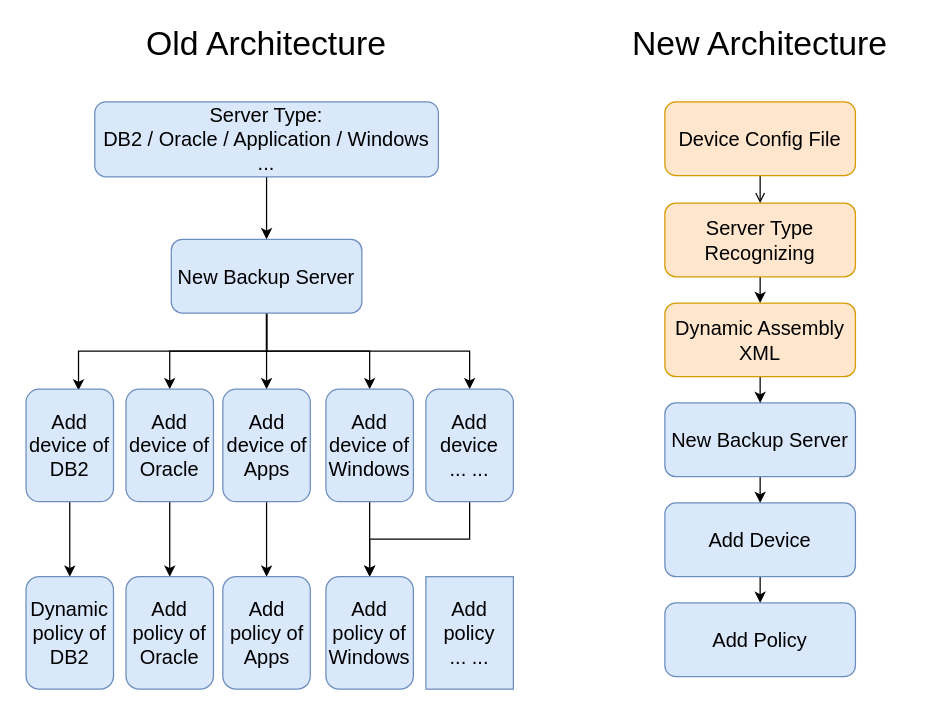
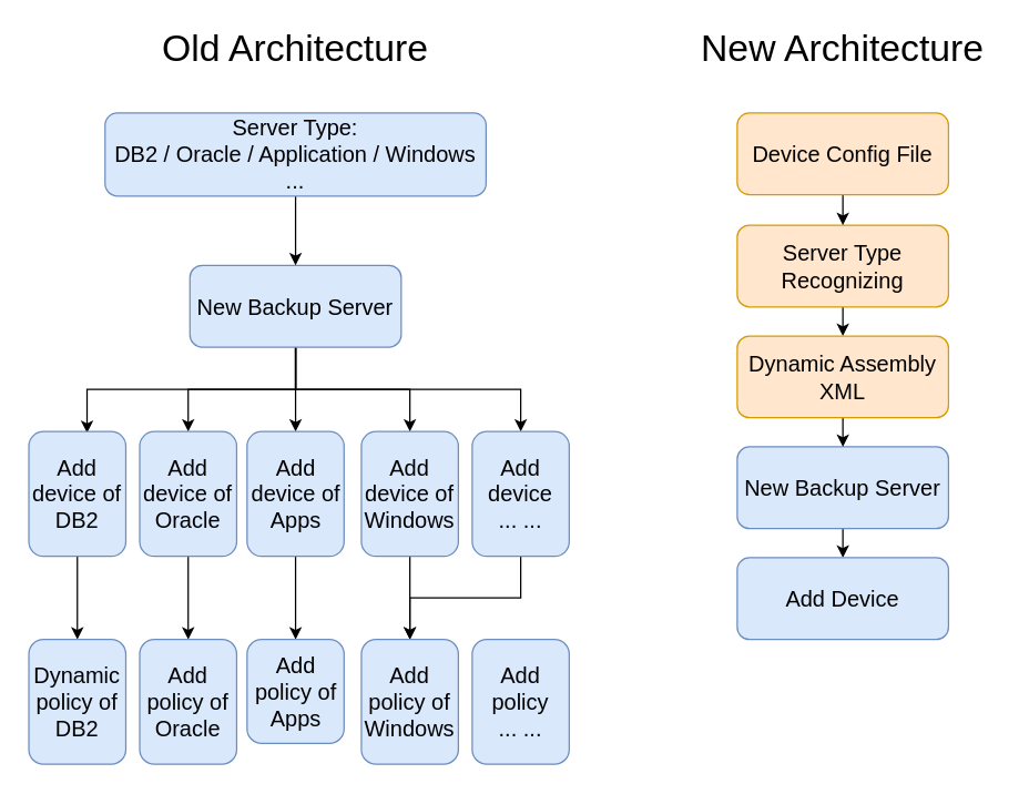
- <mxCell id="36" style="edgeStyle=orthogonalEdgeStyle;rounded=0;orthogonalLoop=1;jettySize=auto;html=1;exitX=0.5;exitY=1;exitDx=0;exitDy=0;entryX=0.5;entryY=0;entryDx=0;entryDy=0;fontSize=16;fontColor=default;endArrow=open;" edge="1" parent="1" source="37" target="28"><mxGeometry relative="1" as="geometry" /></mxCell>
+ <mxCell id="36" style="edgeStyle=orthogonalEdgeStyle;rounded=0;orthogonalLoop=1;jettySize=auto;html=1;exitX=0.5;exitY=1;exitDx=0;exitDy=0;entryX=0.5;entryY=0;entryDx=0;entryDy=0;fontSize=16;fontColor=default;" edge="1" parent="1" source="37" target="28"><mxGeometry relative="1" as="geometry" /></mxCell>
- <mxCell id="33" style="edgeStyle=orthogonalEdgeStyle;rounded=0;orthogonalLoop=1;jettySize=auto;html=1;exitX=0.5;exitY=1;exitDx=0;exitDy=0;entryX=0.5;entryY=0;entryDx=0;entryDy=0;fontSize=16;" edge="1" parent="1" source="34" target="35"><mxGeometry relative="1" as="geometry" /></mxCell>
- <mxCell id="22" value="Add policy of Apps" style="rounded=1;whiteSpace=wrap;html=1;fontSize=16;fillColor=#dae8fc;strokeColor=#6c8ebf;" vertex="1" parent="1"><mxGeometry x="177.5" y="461" width="70" height="90" as="geometry" /></mxCell>
+ <mxCell id="22" value="Add policy of Apps" style="rounded=1;whiteSpace=wrap;html=1;fontSize=16;fillColor=#dae8fc;strokeColor=#6c8ebf;" vertex="1" parent="1"><mxGeometry x="177.5" y="461" width="70" height="75" as="geometry" /></mxCell>
- <mxCell id="24" value="&lt;div&gt;Add policy&lt;/div&gt;&lt;div&gt;... ...&lt;/div&gt;" style="whiteSpace=wrap;html=1;fontSize=16;fillColor=#dae8fc;strokeColor=#6c8ebf;rounded=0;" vertex="1" parent="1"><mxGeometry x="340" y="461" width="70" height="90" as="geometry" /></mxCell>
+ <mxCell id="24" value="&lt;div&gt;Add policy&lt;/div&gt;&lt;div&gt;... ...&lt;/div&gt;" style="rounded=1;whiteSpace=wrap;html=1;fontSize=16;fillColor=#dae8fc;strokeColor=#6c8ebf;" vertex="1" parent="1"><mxGeometry x="340" y="461" width="70" height="90" as="geometry" /></mxCell>
- <mxCell id="35" value="Add Policy" style="rounded=1;whiteSpace=wrap;html=1;fontSize=16;fillColor=#dae8fc;strokeColor=#6c8ebf;" vertex="1" parent="1"><mxGeometry x="531.25" y="482" width="152.5" height="59" as="geometry" /></mxCell>
